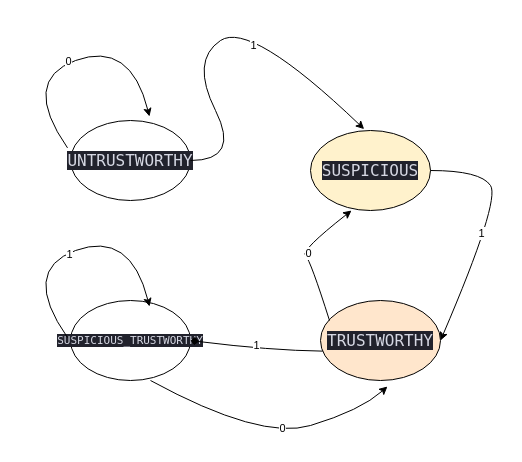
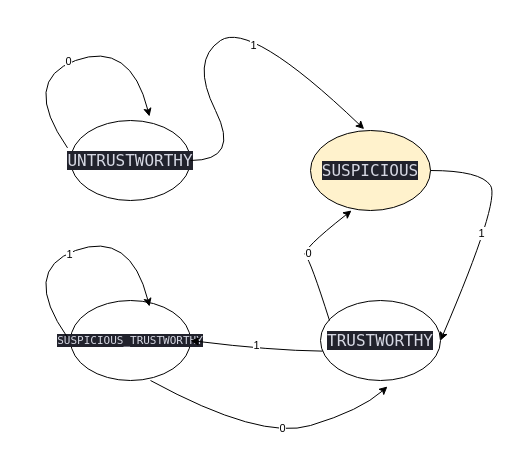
- <mxCell id="5" value="&lt;span style=&quot;color: rgb(213, 215, 226); font-family: &amp;quot;JetBrains Mono&amp;quot;, SFMono-Regular, Consolas, Menlo, monospace; font-size: 16px; font-variant-ligatures: none; text-align: left; background-color: rgb(33, 34, 44);&quot;&gt;TRUSTWORTHY&lt;/span&gt;" style="ellipse;whiteSpace=wrap;html=1;fillColor=#ffe6cc;" vertex="1" parent="1"><mxGeometry x="320" y="300" width="120" height="80" as="geometry" /></mxCell>
+ <mxCell id="5" value="&lt;span style=&quot;color: rgb(213, 215, 226); font-family: &amp;quot;JetBrains Mono&amp;quot;, SFMono-Regular, Consolas, Menlo, monospace; font-size: 16px; font-variant-ligatures: none; text-align: left; background-color: rgb(33, 34, 44);&quot;&gt;TRUSTWORTHY&lt;/span&gt;" style="ellipse;whiteSpace=wrap;html=1;" vertex="1" parent="1"><mxGeometry x="320" y="300" width="120" height="80" as="geometry" /></mxCell>
- <mxCell id="18" value="" style="curved=1;endArrow=diamond;html=1;rounded=0;exitX=0.019;exitY=0.633;exitDx=0;exitDy=0;exitPerimeter=0;entryX=1;entryY=0.5;entryDx=0;entryDy=0;" edge="1" parent="1" source="5" target="3"><mxGeometry width="50" height="50" relative="1" as="geometry"><mxPoint x="220" y="350" as="sourcePoint" /><mxPoint x="270" y="300" as="targetPoint" /><Array as="points"><mxPoint x="270" y="350" /></Array></mxGeometry></mxCell>
+ <mxCell id="18" value="" style="curved=1;endArrow=classic;html=1;rounded=0;exitX=0.019;exitY=0.633;exitDx=0;exitDy=0;exitPerimeter=0;entryX=1;entryY=0.5;entryDx=0;entryDy=0;" edge="1" parent="1" source="5" target="3"><mxGeometry width="50" height="50" relative="1" as="geometry"><mxPoint x="220" y="350" as="sourcePoint" /><mxPoint x="270" y="300" as="targetPoint" /><Array as="points"><mxPoint x="270" y="350" /></Array></mxGeometry></mxCell>
